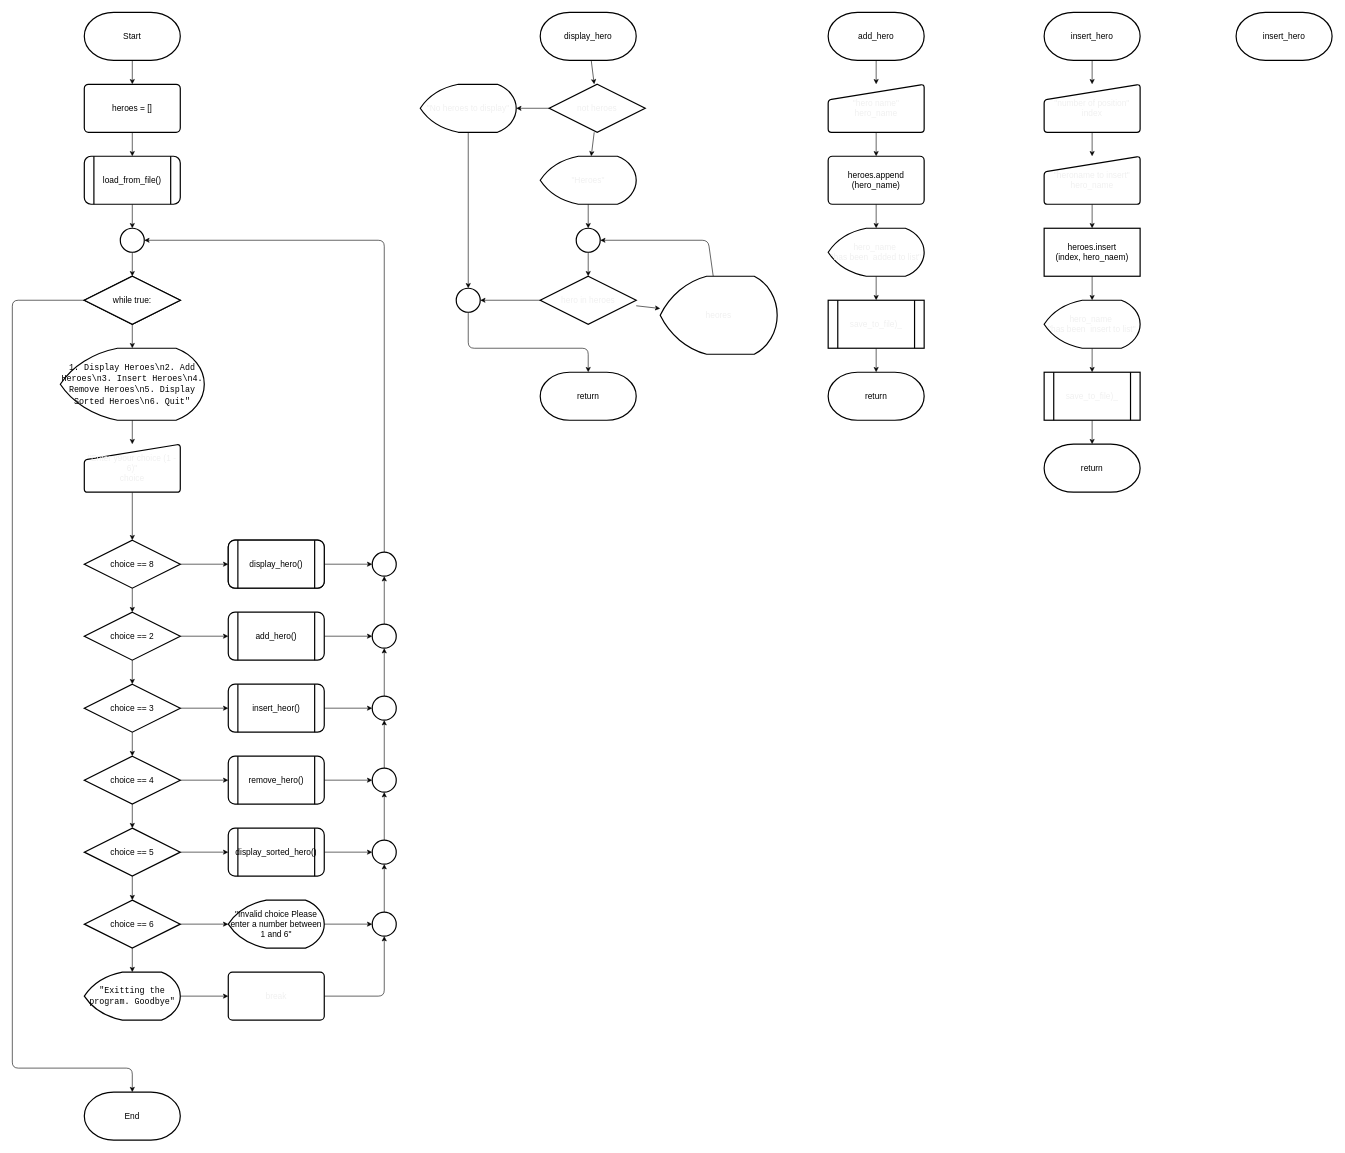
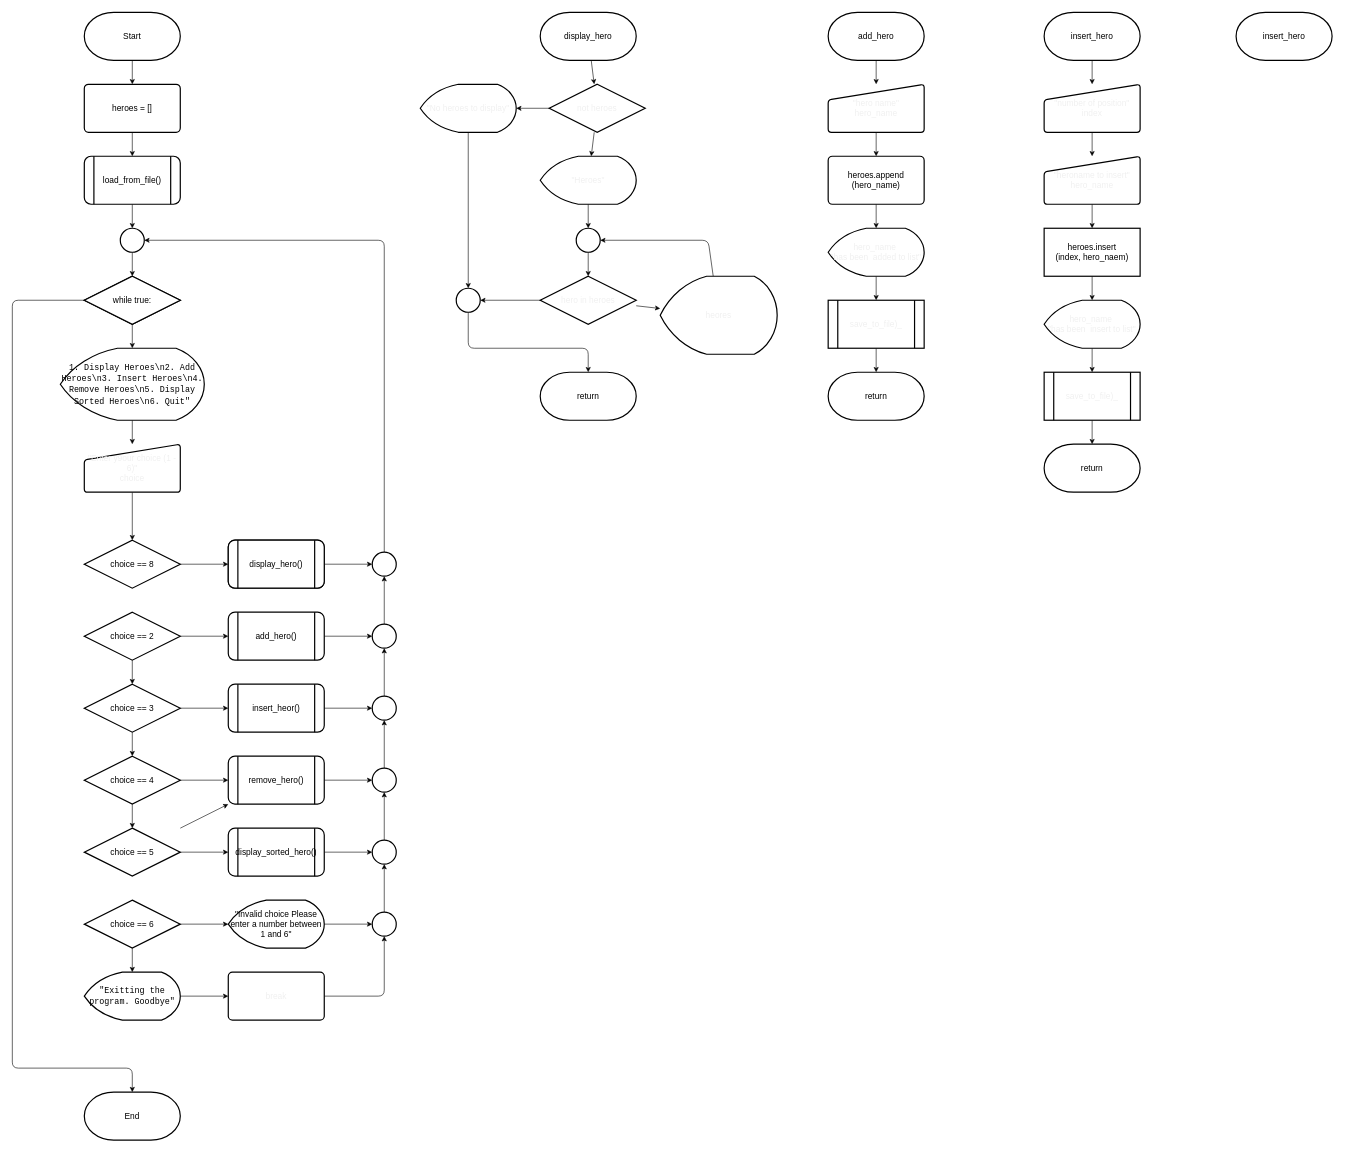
- <mxCell id="19" value="" style="edgeStyle=none;html=1;fontSize=14;fontColor=#F0F0F0;" edge="1" parent="1" source="21" target="27"><mxGeometry relative="1" as="geometry" /></mxCell>
- <mxCell id="23" value="" style="edgeStyle=none;html=1;fontSize=14;fontColor=#F0F0F0;" edge="1" parent="1" source="24" target="46"><mxGeometry relative="1" as="geometry" /></mxCell>
+ <mxCell id="23" value="" style="edgeStyle=none;html=1;fontSize=14;fontColor=#F0F0F0;" edge="1" parent="1" source="24" target="41"><mxGeometry relative="1" as="geometry" /></mxCell>
